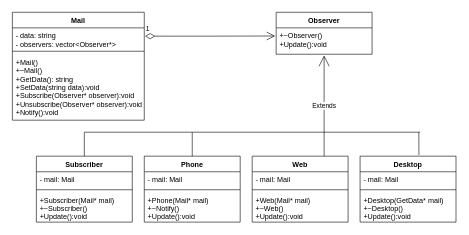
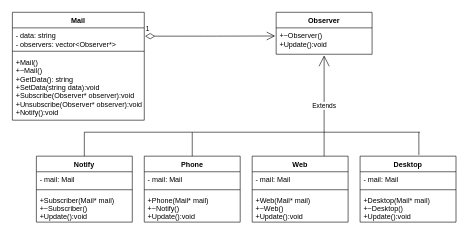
- <mxCell id="8" value="Subscriber" style="swimlane;fontStyle=1;align=center;verticalAlign=top;childLayout=stackLayout;horizontal=1;startSize=26;horizontalStack=0;resizeParent=1;resizeParentMax=0;resizeLast=0;collapsible=1;marginBottom=0;" vertex="1" parent="1"><mxGeometry x="60" y="260" width="160" height="110" as="geometry" /></mxCell>
+ <mxCell id="8" value="Notify" style="swimlane;fontStyle=1;align=center;verticalAlign=top;childLayout=stackLayout;horizontal=1;startSize=26;horizontalStack=0;resizeParent=1;resizeParentMax=0;resizeLast=0;collapsible=1;marginBottom=0;" vertex="1" parent="1"><mxGeometry x="60" y="260" width="160" height="110" as="geometry" /></mxCell>
- <mxCell id="23" value="+Desktop(GetData* mail)&#10;+~Desktop()&#10;+Update():void" style="text;strokeColor=none;fillColor=none;align=left;verticalAlign=top;spacingLeft=4;spacingRight=4;overflow=hidden;rotatable=0;points=[[0,0.5],[1,0.5]];portConstraint=eastwest;" vertex="1" parent="20"><mxGeometry y="60" width="160" height="50" as="geometry" /></mxCell>
+ <mxCell id="23" value="+Desktop(Mail* mail)&#10;+~Desktop()&#10;+Update():void" style="text;strokeColor=none;fillColor=none;align=left;verticalAlign=top;spacingLeft=4;spacingRight=4;overflow=hidden;rotatable=0;points=[[0,0.5],[1,0.5]];portConstraint=eastwest;" vertex="1" parent="20"><mxGeometry y="60" width="160" height="50" as="geometry" /></mxCell>
